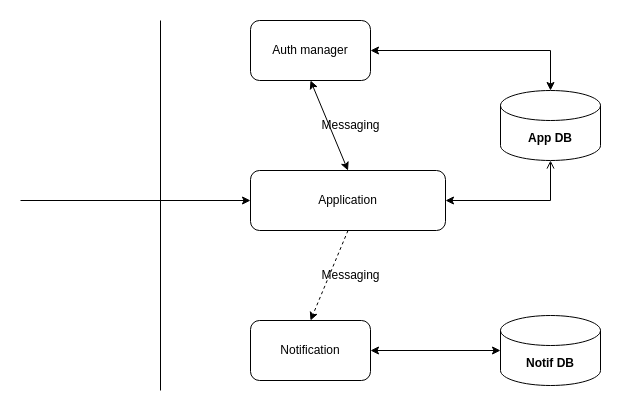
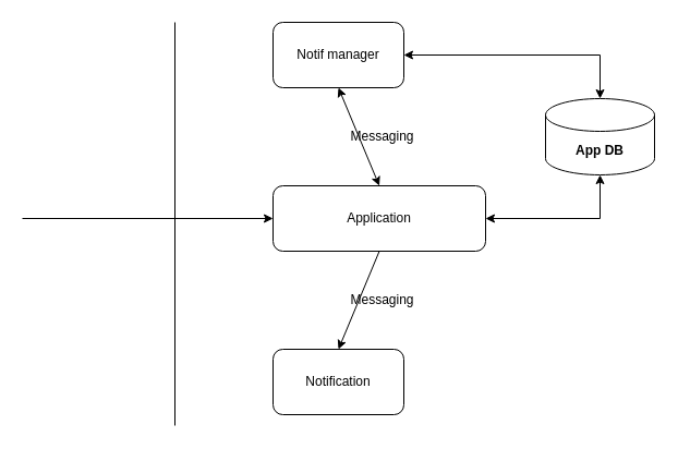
- <mxCell id="6" value="Auth manager" style="rounded=1;whiteSpace=wrap;html=1;" vertex="1" parent="1"><mxGeometry x="250" y="20" width="120" height="60" as="geometry" /></mxCell>
+ <mxCell id="6" value="Notif manager" style="rounded=1;whiteSpace=wrap;html=1;" vertex="1" parent="1"><mxGeometry x="250" y="20" width="120" height="60" as="geometry" /></mxCell>
- <mxCell id="13" value="" style="endArrow=open;startArrow=classic;html=1;rounded=0;exitX=1;exitY=0.5;exitDx=0;exitDy=0;entryX=0.5;entryY=1;entryDx=0;entryDy=0;entryPerimeter=0;" edge="1" parent="1" source="5" target="2"><mxGeometry width="50" height="50" relative="1" as="geometry"><mxPoint x="360" y="270" as="sourcePoint" /><mxPoint x="410" y="220" as="targetPoint" /><Array as="points"><mxPoint x="550" y="200" /></Array></mxGeometry></mxCell>
+ <mxCell id="13" value="" style="endArrow=classic;startArrow=classic;html=1;rounded=0;exitX=1;exitY=0.5;exitDx=0;exitDy=0;entryX=0.5;entryY=1;entryDx=0;entryDy=0;entryPerimeter=0;" edge="1" parent="1" source="5" target="2"><mxGeometry width="50" height="50" relative="1" as="geometry"><mxPoint x="360" y="270" as="sourcePoint" /><mxPoint x="410" y="220" as="targetPoint" /><Array as="points"><mxPoint x="550" y="200" /></Array></mxGeometry></mxCell>
- <mxCell id="10" value="" style="endArrow=classic;html=1;rounded=0;exitX=0.5;exitY=1;exitDx=0;exitDy=0;entryX=0.5;entryY=0;entryDx=0;entryDy=0;dashed=1;" edge="1" parent="1" source="5" target="4"><mxGeometry width="50" height="50" relative="1" as="geometry"><mxPoint x="360" y="270" as="sourcePoint" /><mxPoint x="410" y="220" as="targetPoint" /></mxGeometry></mxCell>
+ <mxCell id="10" value="" style="endArrow=classic;html=1;rounded=0;exitX=0.5;exitY=1;exitDx=0;exitDy=0;entryX=0.5;entryY=0;entryDx=0;entryDy=0;" edge="1" parent="1" source="5" target="4"><mxGeometry width="50" height="50" relative="1" as="geometry"><mxPoint x="360" y="270" as="sourcePoint" /><mxPoint x="410" y="220" as="targetPoint" /></mxGeometry></mxCell>
- <mxCell id="11" value="" style="endArrow=classic;startArrow=classic;html=1;rounded=0;exitX=1;exitY=0.5;exitDx=0;exitDy=0;entryX=0;entryY=0.5;entryDx=0;entryDy=0;entryPerimeter=0;" edge="1" parent="1" source="4" target="3"><mxGeometry width="50" height="50" relative="1" as="geometry"><mxPoint x="360" y="270" as="sourcePoint" /><mxPoint x="410" y="220" as="targetPoint" /></mxGeometry></mxCell>
- <mxCell id="3" value="Notif&amp;nbsp;DB" style="shape=cylinder3;whiteSpace=wrap;html=1;boundedLbl=1;backgroundOutline=1;size=15;fontStyle=1" vertex="1" parent="1"><mxGeometry x="500" y="315" width="100" height="70" as="geometry" /></mxCell>
